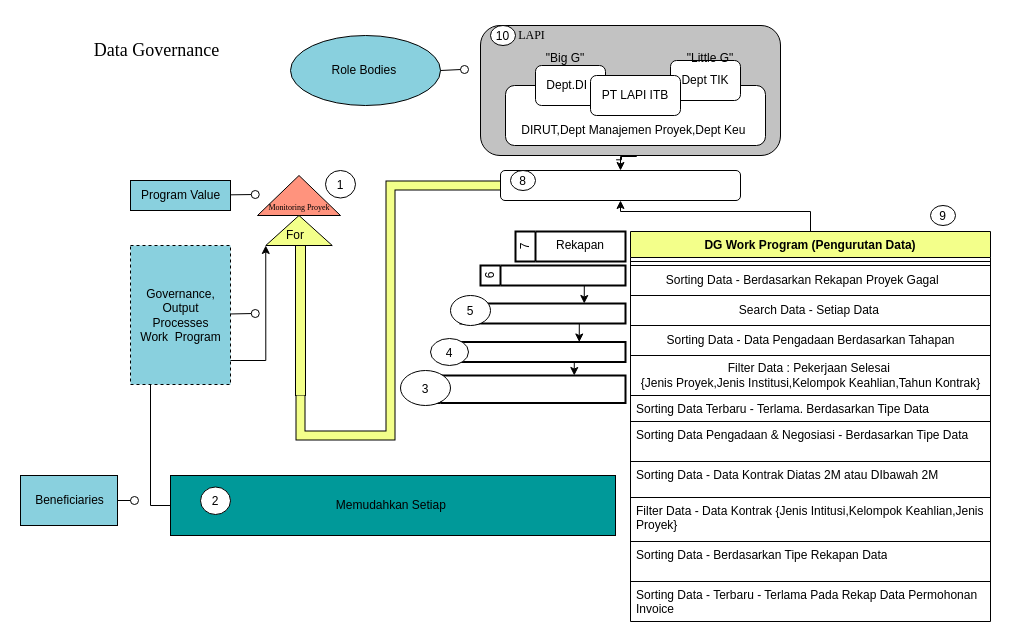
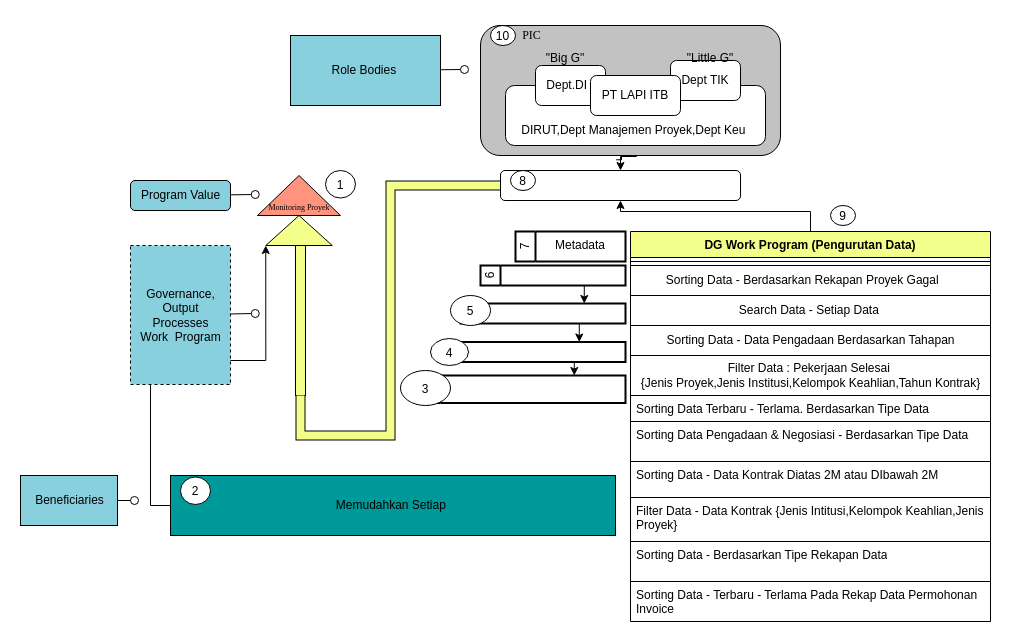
- <mxCell id="61" value="&lt;font face=&quot;Times New Roman&quot;&gt;LAPI&amp;nbsp;&lt;/font&gt;" style="text;html=1;align=center;verticalAlign=middle;whiteSpace=wrap;rounded=0;" vertex="1" parent="1"><mxGeometry x="502.5" y="20" width="60" height="30" as="geometry" /></mxCell>
+ <mxCell id="61" value="&lt;font face=&quot;Times New Roman&quot;&gt;PIC&amp;nbsp;&lt;/font&gt;" style="text;html=1;align=center;verticalAlign=middle;whiteSpace=wrap;rounded=0;" vertex="1" parent="1"><mxGeometry x="502.5" y="20" width="60" height="30" as="geometry" /></mxCell>
- <mxCell id="2" value="&lt;font style=&quot;font-size: 18px;&quot; face=&quot;Times New Roman&quot;&gt;Data Governance&lt;/font&gt;" style="text;html=1;align=center;verticalAlign=middle;whiteSpace=wrap;rounded=0;" parent="1" vertex="1"><mxGeometry x="90" y="25" width="133" height="50" as="geometry" /></mxCell>
- <mxCell id="50" value="Role Bodies&amp;nbsp;" style="ellipse;html=1;fillColor=#89D0DE;" parent="1" vertex="1"><mxGeometry x="290" y="35" width="150" height="70" as="geometry" /></mxCell>
+ <mxCell id="50" value="Role Bodies&amp;nbsp;" style="html=1;rounded=0;fillColor=#89D0DE;" parent="1" vertex="1"><mxGeometry x="290" y="35" width="150" height="70" as="geometry" /></mxCell>
- <mxCell id="41" value="Program Value" style="html=1;rounded=0;fillColor=#89D0DE;" parent="1" vertex="1"><mxGeometry x="130" y="180" width="100" height="30" as="geometry" /></mxCell>
+ <mxCell id="41" value="Program Value" style="html=1;fillColor=#89D0DE;rounded=1;" parent="1" vertex="1"><mxGeometry x="130" y="180" width="100" height="30" as="geometry" /></mxCell>
- <mxCell id="55" value="9" style="ellipse;" parent="1" vertex="1"><mxGeometry x="930" y="205" width="25" height="20" as="geometry" /></mxCell>
+ <mxCell id="55" value="9" style="ellipse;" parent="1" vertex="1"><mxGeometry x="830" y="205" width="25" height="20" as="geometry" /></mxCell>
- <mxCell id="40" value="For" style="text;html=1;align=center;verticalAlign=middle;whiteSpace=wrap;rounded=0;" parent="1" vertex="1"><mxGeometry x="270" y="225" width="50" height="20" as="geometry" /></mxCell>
- <mxCell id="30" value="Rekapan" style="text;html=1;align=center;verticalAlign=middle;whiteSpace=wrap;rounded=0;" vertex="1" parent="29"><mxGeometry x="35" y="-1" width="60" height="30" as="geometry" /></mxCell>
+ <mxCell id="30" value="Metadata" style="text;html=1;align=center;verticalAlign=middle;whiteSpace=wrap;rounded=0;" vertex="1" parent="29"><mxGeometry x="35" y="-1" width="60" height="30" as="geometry" /></mxCell>
- <mxCell id="59" value="2" style="ellipse;" parent="1" vertex="1"><mxGeometry x="200" y="486.5" width="30" height="27.5" as="geometry" /></mxCell>
+ <mxCell id="59" value="2" style="ellipse;" parent="1" vertex="1"><mxGeometry x="180" y="476.5" width="30" height="27.5" as="geometry" /></mxCell>
